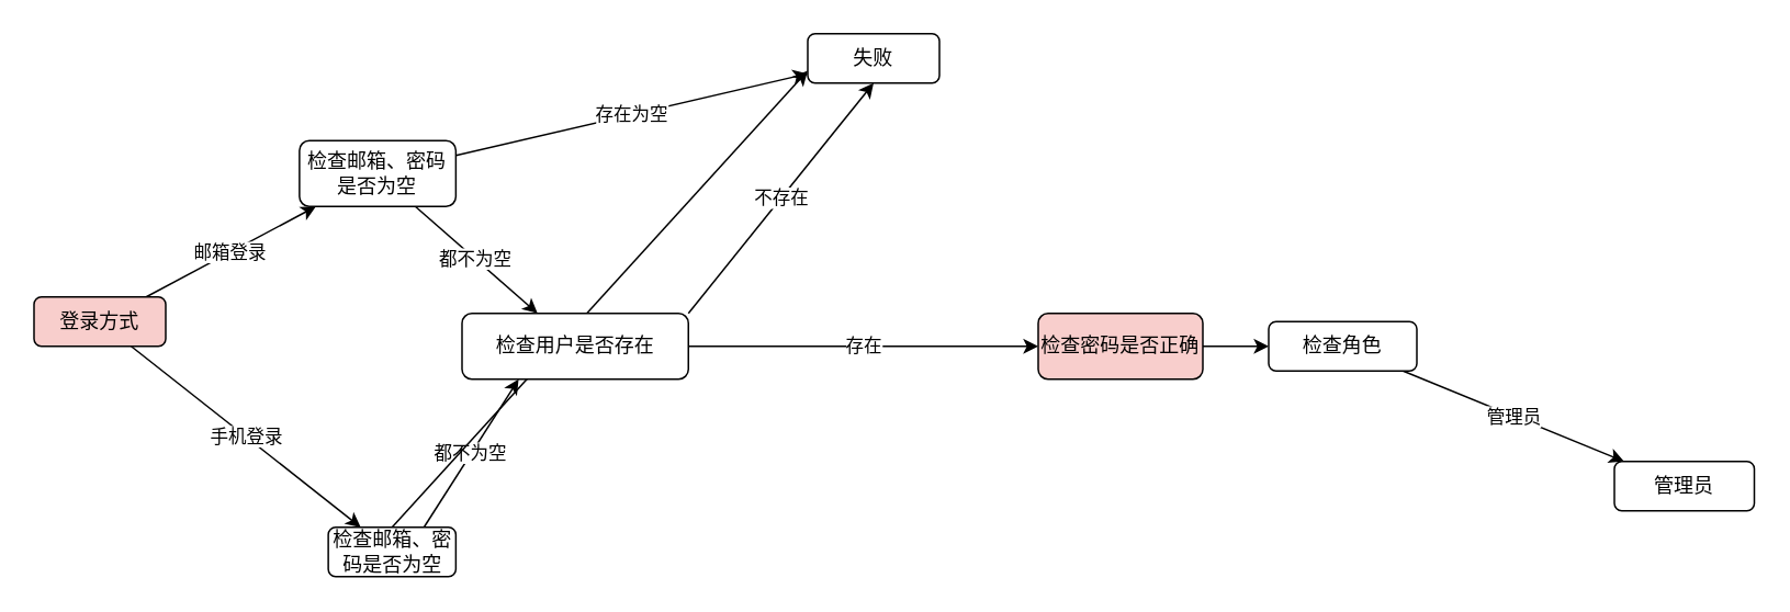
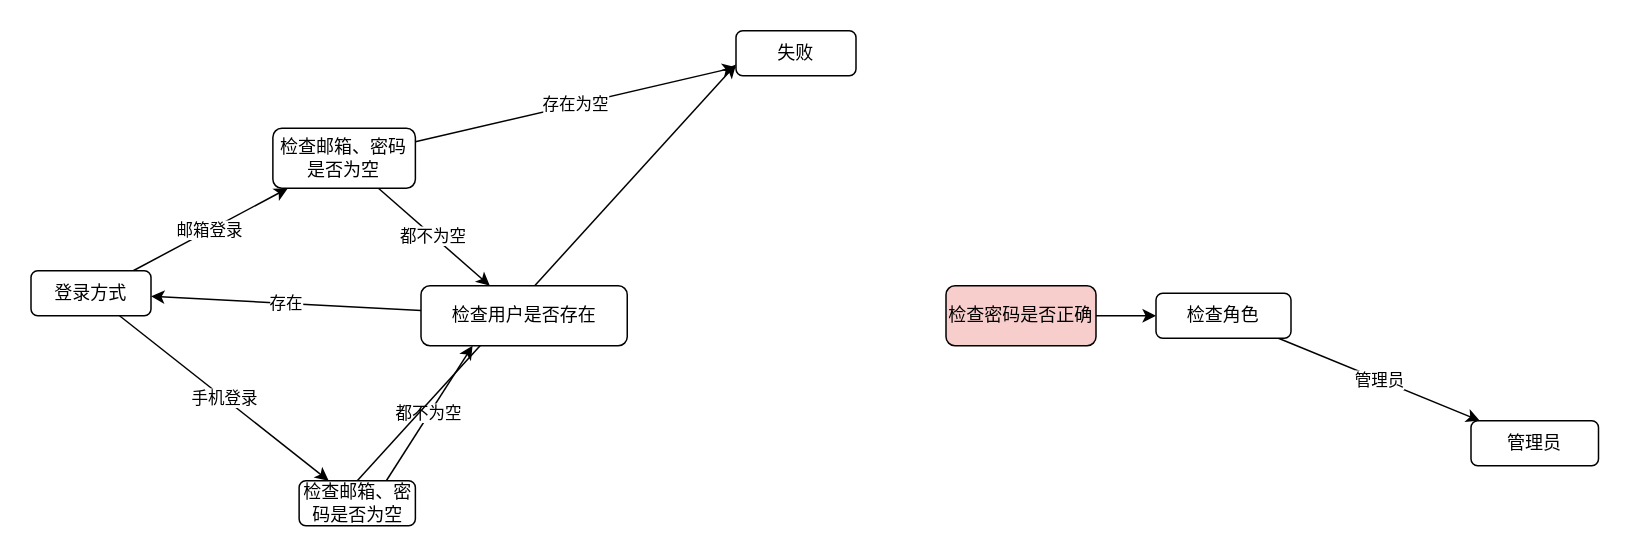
- <mxCell id="13" value="不存在" style="edgeStyle=none;html=1;exitX=1;exitY=0;exitDx=0;exitDy=0;entryX=0.5;entryY=1;entryDx=0;entryDy=0;" edge="1" parent="1" source="14" target="11"><mxGeometry relative="1" as="geometry" /></mxCell>
- <mxCell id="4" value="登录方式" style="rounded=1;whiteSpace=wrap;html=1;fillColor=#f8cecc;" vertex="1" parent="1"><mxGeometry x="20" y="180" width="80" height="30" as="geometry" /></mxCell>
+ <mxCell id="4" value="登录方式" style="rounded=1;whiteSpace=wrap;html=1;" vertex="1" parent="1"><mxGeometry x="20" y="180" width="80" height="30" as="geometry" /></mxCell>
- <mxCell id="12" value="存在" style="edgeStyle=none;html=1;" edge="1" parent="1" source="14" target="16"><mxGeometry relative="1" as="geometry" /></mxCell>
+ <mxCell id="12" value="存在" style="edgeStyle=none;html=1;" edge="1" parent="1" source="14" target="4"><mxGeometry relative="1" as="geometry" /></mxCell>
